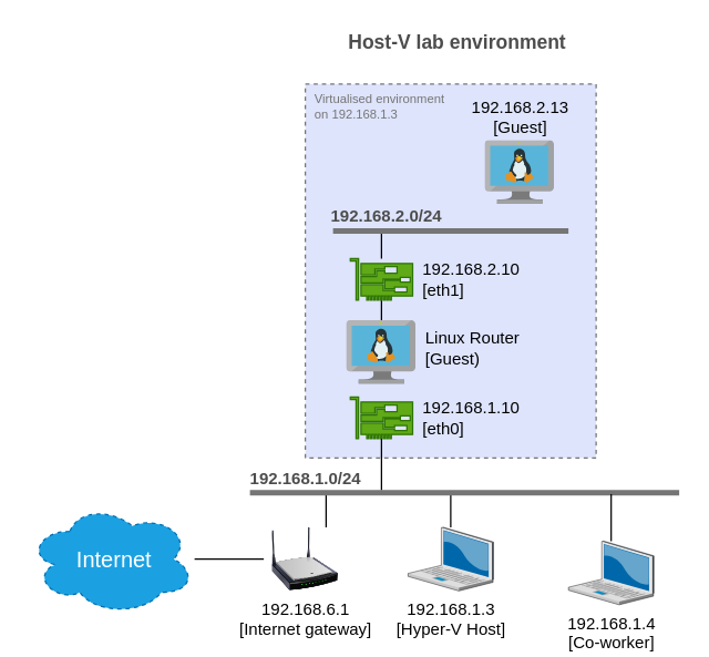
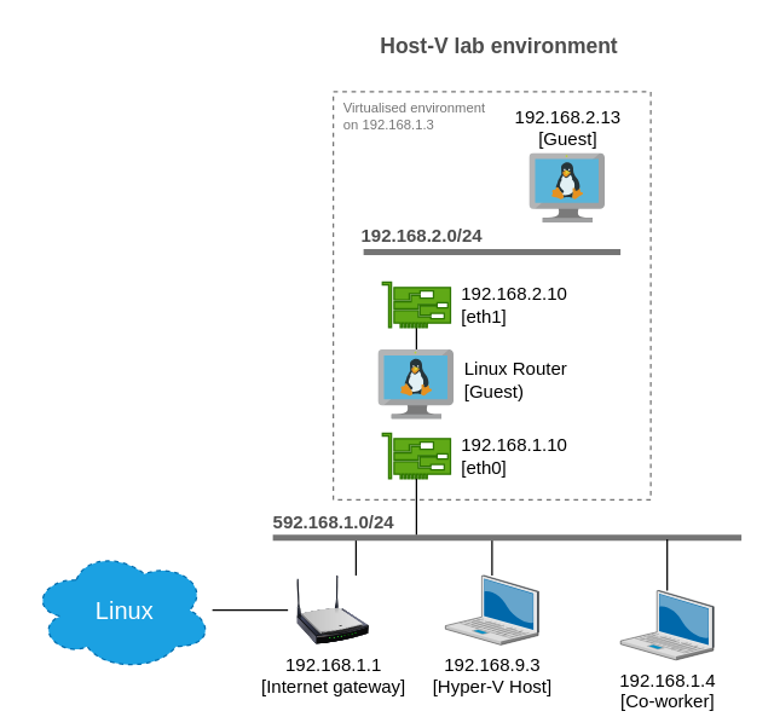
- <mxCell id="7" style="edgeStyle=orthogonalEdgeStyle;rounded=0;orthogonalLoop=1;jettySize=auto;html=1;fontColor=#000000;endArrow=none;endFill=0;" parent="1" source="8" target="15" edge="1"><mxGeometry relative="1" as="geometry"><Array as="points"><mxPoint x="275" y="169" /><mxPoint x="275" y="169" /></Array></mxGeometry></mxCell>
- <mxCell id="2" value="Virtualised&amp;nbsp;environment &lt;br style=&quot;font-size: 9px;&quot;&gt;on 192.168.1.3" style="whiteSpace=wrap;html=1;labelBackgroundColor=none;strokeColor=#757575;fontColor=#757575;align=left;dashed=1;labelPosition=left;verticalLabelPosition=top;verticalAlign=bottom;spacingRight=0;spacingBottom=-28;spacing=0;spacingLeft=217;fillColor=#DEE4FC;fontSize=9;" parent="1" vertex="1"><mxGeometry x="220" y="60" width="210" height="270" as="geometry" /></mxCell>
+ <mxCell id="2" value="Virtualised&amp;nbsp;environment &lt;br style=&quot;font-size: 9px;&quot;&gt;on 192.168.1.3" style="whiteSpace=wrap;html=1;labelBackgroundColor=none;strokeColor=#757575;fontColor=#757575;align=left;dashed=1;labelPosition=left;verticalLabelPosition=top;verticalAlign=bottom;spacingRight=0;spacingBottom=-28;spacing=0;spacingLeft=217;fillColor=#ffffff;fontSize=9;" parent="1" vertex="1"><mxGeometry x="220" y="60" width="210" height="270" as="geometry" /></mxCell>
- <mxCell id="14" value="192.168.1.0/24&amp;nbsp; &amp;nbsp; &amp;nbsp; &amp;nbsp; &amp;nbsp; &amp;nbsp; &amp;nbsp; &amp;nbsp; &amp;nbsp; &amp;nbsp; &amp;nbsp; &amp;nbsp; &amp;nbsp; &amp;nbsp; &amp;nbsp; &amp;nbsp; &amp;nbsp; &amp;nbsp; &amp;nbsp; &amp;nbsp; &amp;nbsp; &amp;nbsp; &amp;nbsp; &amp;nbsp; &amp;nbsp; &amp;nbsp; &amp;nbsp; &amp;nbsp; &amp;nbsp; &amp;nbsp; &amp;nbsp; &amp;nbsp; &amp;nbsp; &amp;nbsp; &amp;nbsp;" style="line;strokeWidth=4;html=1;perimeter=backbonePerimeter;points=[];outlineConnect=0;fontStyle=1;strokeColor=#757575;labelBackgroundColor=none;labelPosition=center;verticalLabelPosition=top;align=center;verticalAlign=bottom;fontColor=#4D4D4D;spacingBottom=-4;" parent="1" vertex="1"><mxGeometry x="180" y="350" width="310" height="10" as="geometry" /></mxCell>
+ <mxCell id="14" value="592.168.1.0/24&amp;nbsp; &amp;nbsp; &amp;nbsp; &amp;nbsp; &amp;nbsp; &amp;nbsp; &amp;nbsp; &amp;nbsp; &amp;nbsp; &amp;nbsp; &amp;nbsp; &amp;nbsp; &amp;nbsp; &amp;nbsp; &amp;nbsp; &amp;nbsp; &amp;nbsp; &amp;nbsp; &amp;nbsp; &amp;nbsp; &amp;nbsp; &amp;nbsp; &amp;nbsp; &amp;nbsp; &amp;nbsp; &amp;nbsp; &amp;nbsp; &amp;nbsp; &amp;nbsp; &amp;nbsp; &amp;nbsp; &amp;nbsp; &amp;nbsp; &amp;nbsp; &amp;nbsp;" style="line;strokeWidth=4;html=1;perimeter=backbonePerimeter;points=[];outlineConnect=0;fontStyle=1;strokeColor=#757575;labelBackgroundColor=none;labelPosition=center;verticalLabelPosition=top;align=center;verticalAlign=bottom;fontColor=#4D4D4D;spacingBottom=-4;" parent="1" vertex="1"><mxGeometry x="180" y="350" width="310" height="10" as="geometry" /></mxCell>
- <mxCell id="18" value="&amp;nbsp;Internet" style="ellipse;shape=cloud;whiteSpace=wrap;html=1;dashed=1;labelBackgroundColor=none;align=center;fillColor=#1ba1e2;fontStyle=0;fontSize=16;strokeColor=#006EAF;fontColor=#ffffff;" parent="1" vertex="1"><mxGeometry x="20" y="363" width="120" height="80" as="geometry" /></mxCell>
+ <mxCell id="18" value="&amp;nbsp;Linux" style="ellipse;shape=cloud;whiteSpace=wrap;html=1;dashed=1;labelBackgroundColor=none;align=center;fillColor=#1ba1e2;fontStyle=0;fontSize=16;strokeColor=#006EAF;fontColor=#ffffff;" parent="1" vertex="1"><mxGeometry x="20" y="363" width="120" height="80" as="geometry" /></mxCell>
- <mxCell id="13" value="192.168.6.1&lt;br&gt;[Internet gateway]" style="image;html=1;image=img/lib/clip_art/networking/Wireless_Router_N_128x128.png;strokeColor=#000000;fontColor=#000000;labelBackgroundColor=none;" parent="1" vertex="1"><mxGeometry x="190" y="380" width="60" height="46" as="geometry" /></mxCell>
+ <mxCell id="13" value="192.168.1.1&lt;br&gt;[Internet gateway]" style="image;html=1;image=img/lib/clip_art/networking/Wireless_Router_N_128x128.png;strokeColor=#000000;fontColor=#000000;labelBackgroundColor=none;" parent="1" vertex="1"><mxGeometry x="190" y="380" width="60" height="46" as="geometry" /></mxCell>
- <mxCell id="10" value="192.168.1.3&lt;br&gt;[Hyper-V Host]" style="verticalLabelPosition=bottom;aspect=fixed;html=1;verticalAlign=top;strokeColor=none;align=center;outlineConnect=0;shape=mxgraph.citrix.laptop_2;fontColor=#000000;" parent="1" vertex="1"><mxGeometry x="294.15" y="380" width="61.69" height="46" as="geometry" /></mxCell>
+ <mxCell id="10" value="192.168.9.3&lt;br&gt;[Hyper-V Host]" style="verticalLabelPosition=bottom;aspect=fixed;html=1;verticalAlign=top;strokeColor=none;align=center;outlineConnect=0;shape=mxgraph.citrix.laptop_2;fontColor=#000000;" parent="1" vertex="1"><mxGeometry x="294.15" y="380" width="61.69" height="46" as="geometry" /></mxCell>
